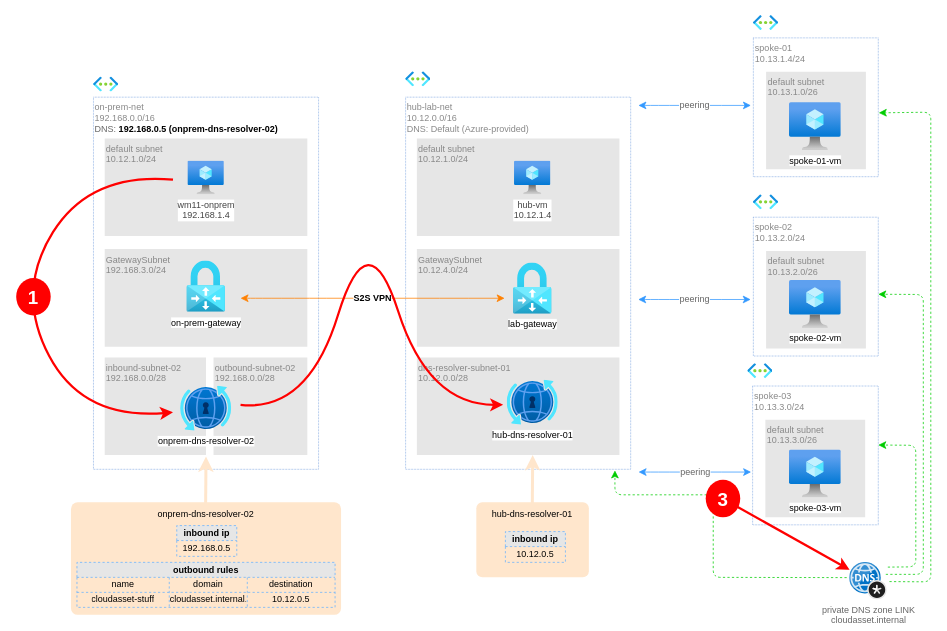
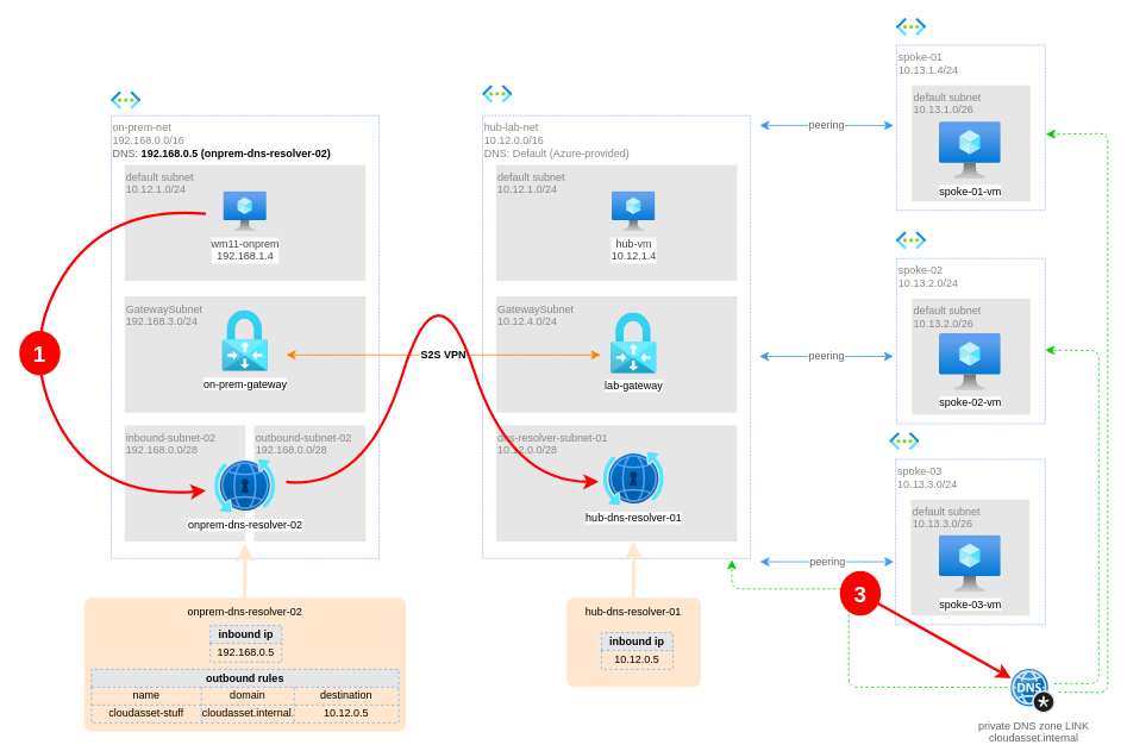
- <mxCell id="38" value="" style="endArrow=classic;html=1;rounded=1;fontSize=12;startSize=8;endSize=8;strokeColor=#00CC00;dashed=1;exitX=1.019;exitY=0.127;exitDx=0;exitDy=0;exitPerimeter=0;entryX=1;entryY=0.425;entryDx=0;entryDy=0;entryPerimeter=0;" parent="1" source="24" target="9" edge="1"><mxGeometry width="50" height="50" relative="1" as="geometry"><mxPoint x="1460.09" y="-121" as="sourcePoint" /><mxPoint x="1460" y="-31" as="targetPoint" /><Array as="points"><mxPoint x="1220" y="755" /><mxPoint x="1220" y="593" /></Array></mxGeometry></mxCell>
